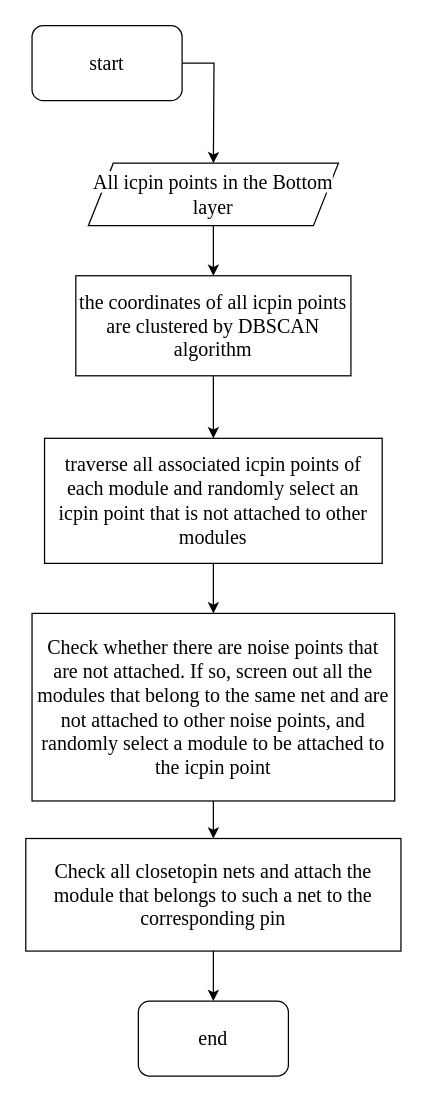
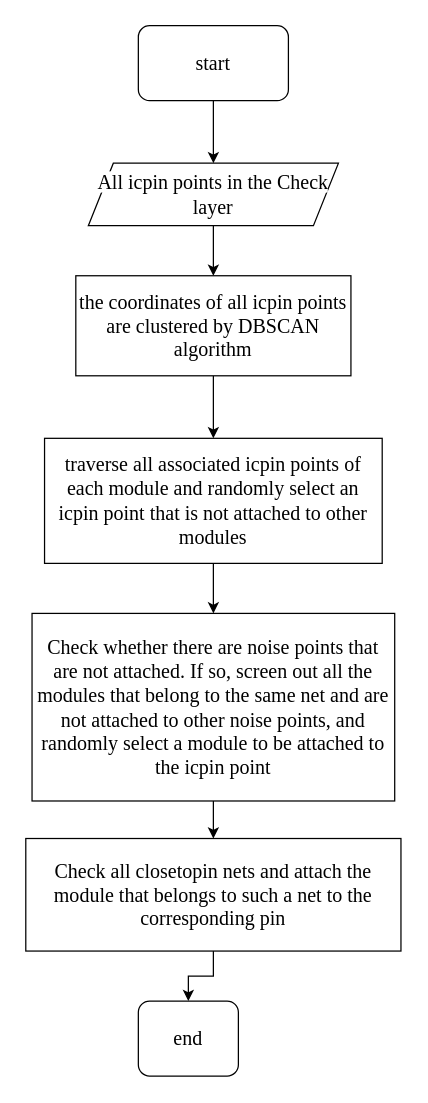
- <mxCell id="3" value="&lt;div style=&quot;text-align: start;&quot;&gt;&lt;font face=&quot;Poppins-Medium&quot;&gt;&lt;span style=&quot;font-size: 16px; background-color: rgb(255, 255, 255);&quot;&gt;start&lt;/span&gt;&lt;/font&gt;&lt;/div&gt;" style="rounded=1;whiteSpace=wrap;html=1;" vertex="1" parent="1"><mxGeometry x="25" y="20" width="120" height="60" as="geometry" /></mxCell>
+ <mxCell id="3" value="&lt;div style=&quot;text-align: start;&quot;&gt;&lt;font face=&quot;Poppins-Medium&quot;&gt;&lt;span style=&quot;font-size: 16px; background-color: rgb(255, 255, 255);&quot;&gt;start&lt;/span&gt;&lt;/font&gt;&lt;/div&gt;" style="rounded=1;whiteSpace=wrap;html=1;" vertex="1" parent="1"><mxGeometry x="110" y="20" width="120" height="60" as="geometry" /></mxCell>
- <mxCell id="5" value="&lt;span style=&quot;font-family: Poppins-Medium; font-size: 16px; text-align: start; background-color: rgb(255, 255, 255);&quot;&gt;All icpin points in the Bottom layer&lt;/span&gt;" style="shape=parallelogram;perimeter=parallelogramPerimeter;whiteSpace=wrap;html=1;fixedSize=1;" vertex="1" parent="1"><mxGeometry x="70" y="130" width="200" height="50" as="geometry" /></mxCell>
+ <mxCell id="5" value="&lt;span style=&quot;font-family: Poppins-Medium; font-size: 16px; text-align: start; background-color: rgb(255, 255, 255);&quot;&gt;All icpin points in the Check layer&lt;/span&gt;" style="shape=parallelogram;perimeter=parallelogramPerimeter;whiteSpace=wrap;html=1;fixedSize=1;" vertex="1" parent="1"><mxGeometry x="70" y="130" width="200" height="50" as="geometry" /></mxCell>
- <mxCell id="14" value="&lt;div style=&quot;text-align: start;&quot;&gt;&lt;font face=&quot;Poppins-Medium&quot;&gt;&lt;span style=&quot;font-size: 16px; background-color: rgb(255, 255, 255);&quot;&gt;end&lt;/span&gt;&lt;/font&gt;&lt;/div&gt;" style="rounded=1;whiteSpace=wrap;html=1;strokeColor=default;align=center;verticalAlign=middle;fontFamily=Helvetica;fontSize=12;fontColor=default;fillColor=default;" vertex="1" parent="1"><mxGeometry x="110" y="800" width="120" height="60" as="geometry" /></mxCell>
+ <mxCell id="14" value="&lt;div style=&quot;text-align: start;&quot;&gt;&lt;font face=&quot;Poppins-Medium&quot;&gt;&lt;span style=&quot;font-size: 16px; background-color: rgb(255, 255, 255);&quot;&gt;end&lt;/span&gt;&lt;/font&gt;&lt;/div&gt;" style="rounded=1;whiteSpace=wrap;html=1;strokeColor=default;align=center;verticalAlign=middle;fontFamily=Helvetica;fontSize=12;fontColor=default;fillColor=default;" vertex="1" parent="1"><mxGeometry x="110" y="800" width="80" height="60" as="geometry" /></mxCell>
